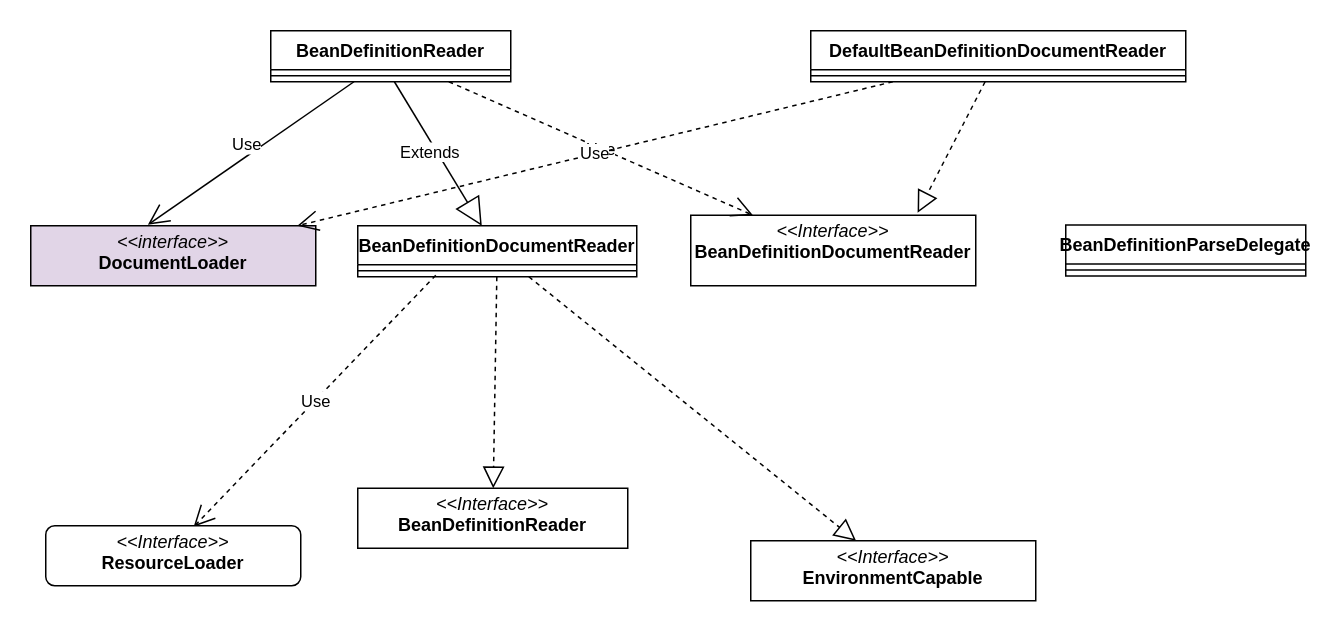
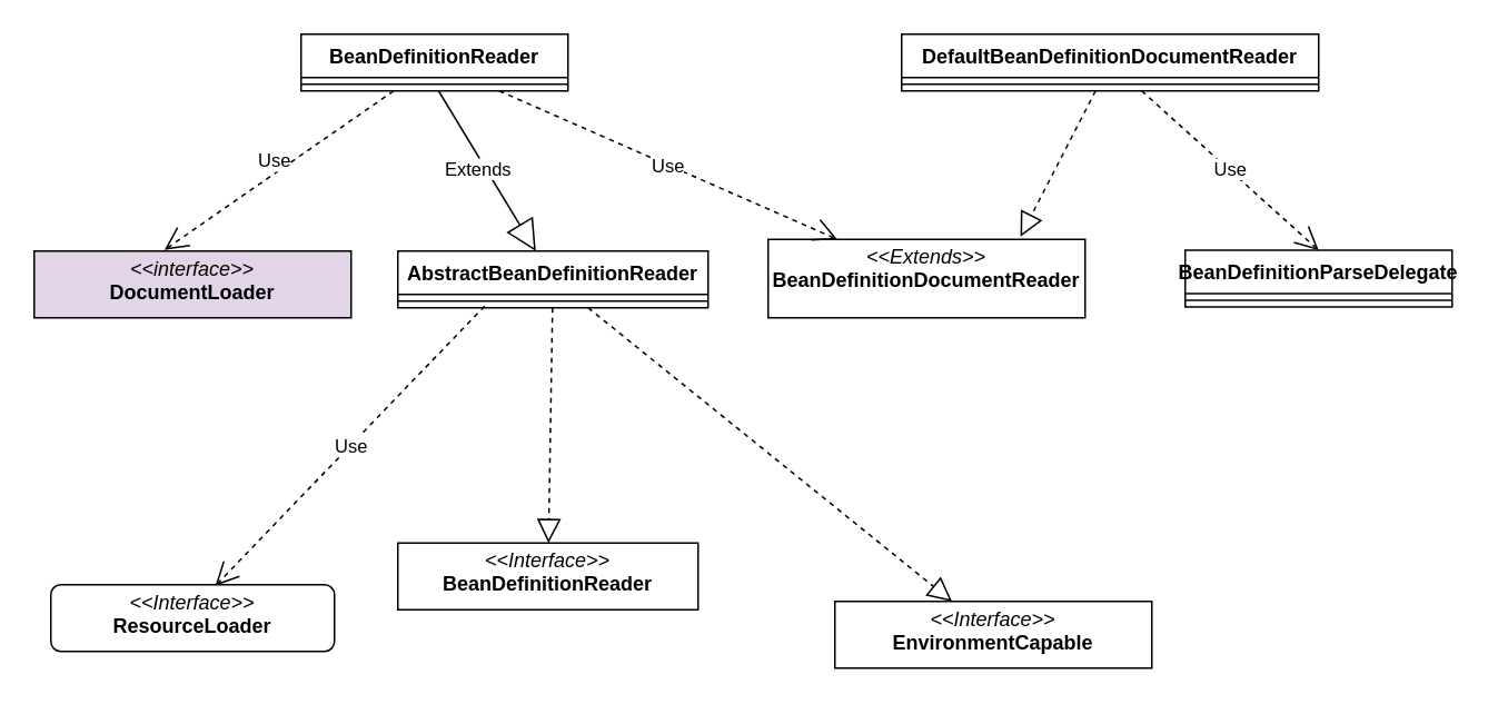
- <mxCell id="20" value="Use" style="endArrow=open;endSize=12;dashed=1;html=1;rounded=0;" edge="1" parent="1" source="4" target="6"><mxGeometry width="160" relative="1" as="geometry"><mxPoint x="360" y="290" as="sourcePoint" /><mxPoint x="520" y="290" as="targetPoint" /></mxGeometry></mxCell>
+ <mxCell id="20" value="Use" style="endArrow=open;endSize=12;dashed=1;html=1;rounded=0;entryX=0.5;entryY=0;entryDx=0;entryDy=0;" edge="1" parent="1" source="4" target="10"><mxGeometry width="160" relative="1" as="geometry"><mxPoint x="360" y="290" as="sourcePoint" /><mxPoint x="520" y="290" as="targetPoint" /></mxGeometry></mxCell>
- <mxCell id="16" value="Use" style="endArrow=open;endSize=12;dashed=0;html=1;rounded=0;entryX=0.411;entryY=-0.017;entryDx=0;entryDy=0;entryPerimeter=0;" edge="1" parent="1" source="2" target="6"><mxGeometry x="-0.005" y="-6" width="160" relative="1" as="geometry"><mxPoint x="190" y="60" as="sourcePoint" /><mxPoint x="220" y="90" as="targetPoint" /><mxPoint as="offset" /></mxGeometry></mxCell>
+ <mxCell id="16" value="Use" style="endArrow=open;endSize=12;dashed=1;html=1;rounded=0;entryX=0.411;entryY=-0.017;entryDx=0;entryDy=0;entryPerimeter=0;" edge="1" parent="1" source="2" target="6"><mxGeometry x="-0.005" y="-6" width="160" relative="1" as="geometry"><mxPoint x="190" y="60" as="sourcePoint" /><mxPoint x="220" y="90" as="targetPoint" /><mxPoint as="offset" /></mxGeometry></mxCell>
- <mxCell id="12" value="&lt;p style=&quot;margin: 0px ; margin-top: 4px ; text-align: center&quot;&gt;&lt;i&gt;&amp;lt;&amp;lt;Interface&amp;gt;&amp;gt;&lt;/i&gt;&lt;br&gt;&lt;b&gt;BeanDefinitionDocumentReader&lt;/b&gt;&lt;/p&gt;&lt;p style=&quot;margin: 0px ; margin-left: 4px&quot;&gt;&lt;br&gt;&lt;/p&gt;&lt;p style=&quot;margin: 0px ; margin-left: 4px&quot;&gt;&lt;br&gt;&lt;/p&gt;" style="verticalAlign=top;align=left;overflow=fill;fontSize=12;fontFamily=Helvetica;html=1;" vertex="1" parent="1"><mxGeometry x="460" y="143" width="190" height="47" as="geometry" /></mxCell>
+ <mxCell id="12" value="&lt;p style=&quot;margin: 0px ; margin-top: 4px ; text-align: center&quot;&gt;&lt;i&gt;&amp;lt;&amp;lt;Extends&amp;gt;&amp;gt;&lt;/i&gt;&lt;br&gt;&lt;b&gt;BeanDefinitionDocumentReader&lt;/b&gt;&lt;/p&gt;&lt;p style=&quot;margin: 0px ; margin-left: 4px&quot;&gt;&lt;br&gt;&lt;/p&gt;&lt;p style=&quot;margin: 0px ; margin-left: 4px&quot;&gt;&lt;br&gt;&lt;/p&gt;" style="verticalAlign=top;align=left;overflow=fill;fontSize=12;fontFamily=Helvetica;html=1;" vertex="1" parent="1"><mxGeometry x="460" y="143" width="190" height="47" as="geometry" /></mxCell>
- <mxCell id="7" value="BeanDefinitionDocumentReader" style="swimlane;fontStyle=1;align=center;verticalAlign=top;childLayout=stackLayout;horizontal=1;startSize=26;horizontalStack=0;resizeParent=1;resizeParentMax=0;resizeLast=0;collapsible=1;marginBottom=0;" vertex="1" parent="1"><mxGeometry x="238" y="150" width="186" height="34" as="geometry" /></mxCell>
+ <mxCell id="7" value="AbstractBeanDefinitionReader" style="swimlane;fontStyle=1;align=center;verticalAlign=top;childLayout=stackLayout;horizontal=1;startSize=26;horizontalStack=0;resizeParent=1;resizeParentMax=0;resizeLast=0;collapsible=1;marginBottom=0;" vertex="1" parent="1"><mxGeometry x="238" y="150" width="186" height="34" as="geometry" /></mxCell>
